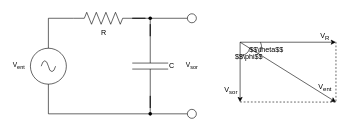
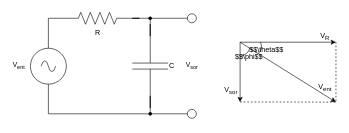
- <mxCell id="10" value="R" style="pointerEvents=1;verticalLabelPosition=bottom;shadow=0;dashed=0;align=center;html=1;verticalAlign=top;shape=mxgraph.electrical.resistors.resistor_2;convertToSvg=1;" parent="1" vertex="1"><mxGeometry x="122" y="20" width="100" height="20" as="geometry" /></mxCell>
+ <mxCell id="10" value="R" style="pointerEvents=1;verticalLabelPosition=bottom;shadow=0;dashed=0;align=center;html=1;verticalAlign=top;shape=mxgraph.electrical.resistors.resistor_2;convertToSvg=1;" parent="1" vertex="1"><mxGeometry x="112" y="20" width="100" height="20" as="geometry" /></mxCell>
